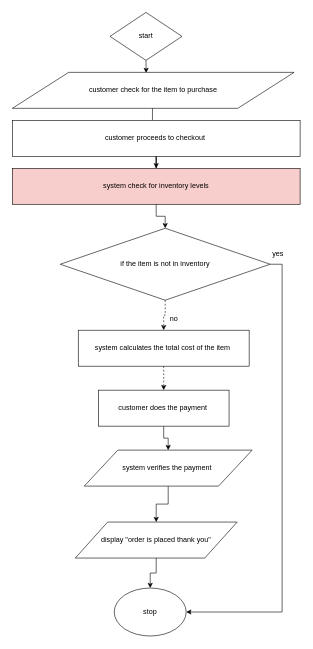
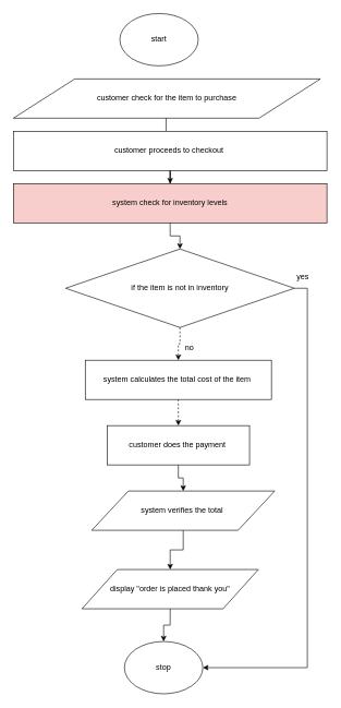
- <mxCell id="3" value="start" style="rhombus;whiteSpace=wrap;html=1;" vertex="1" parent="1"><mxGeometry x="183" y="20" width="120" height="80" as="geometry" /></mxCell>
+ <mxCell id="3" value="start" style="ellipse;whiteSpace=wrap;html=1;" vertex="1" parent="1"><mxGeometry x="183" y="20" width="120" height="80" as="geometry" /></mxCell>
- <mxCell id="2" style="edgeStyle=orthogonalEdgeStyle;rounded=0;orthogonalLoop=1;jettySize=auto;html=1;exitX=0.5;exitY=1;exitDx=0;exitDy=0;entryX=0.475;entryY=0.017;entryDx=0;entryDy=0;entryPerimeter=0;" edge="1" parent="1" source="3" target="9"><mxGeometry relative="1" as="geometry" /></mxCell>
- <mxCell id="18" value="system verifies the payment&amp;nbsp;" style="shape=parallelogram;perimeter=parallelogramPerimeter;whiteSpace=wrap;html=1;" vertex="1" parent="1"><mxGeometry x="140" y="750" width="280" height="60" as="geometry" /></mxCell>
+ <mxCell id="18" value="system verifies the total&amp;nbsp;" style="shape=parallelogram;perimeter=parallelogramPerimeter;whiteSpace=wrap;html=1;" vertex="1" parent="1"><mxGeometry x="140" y="750" width="280" height="60" as="geometry" /></mxCell>
